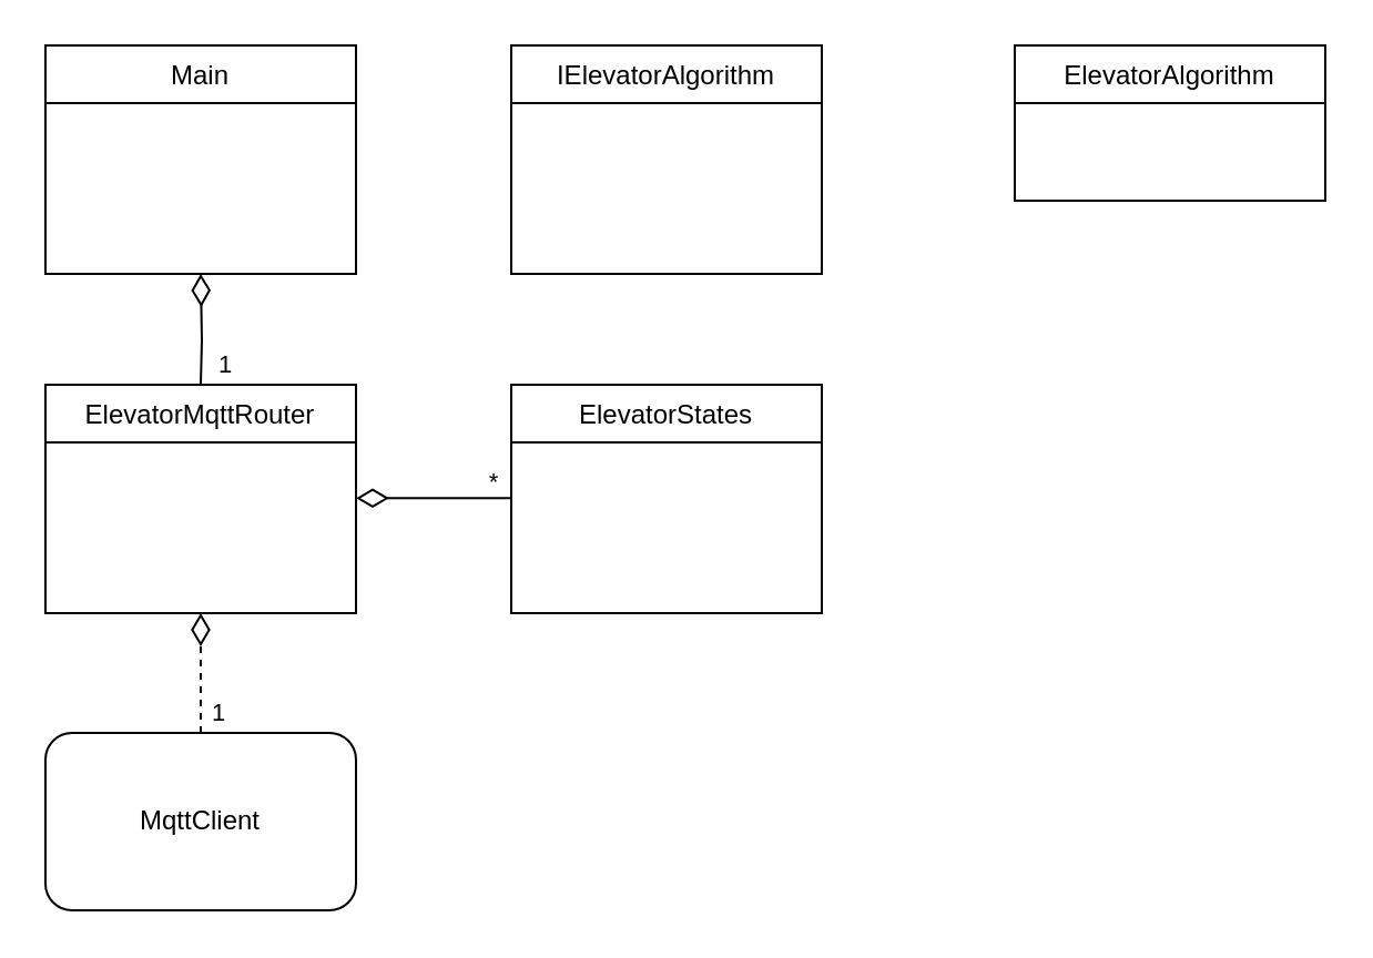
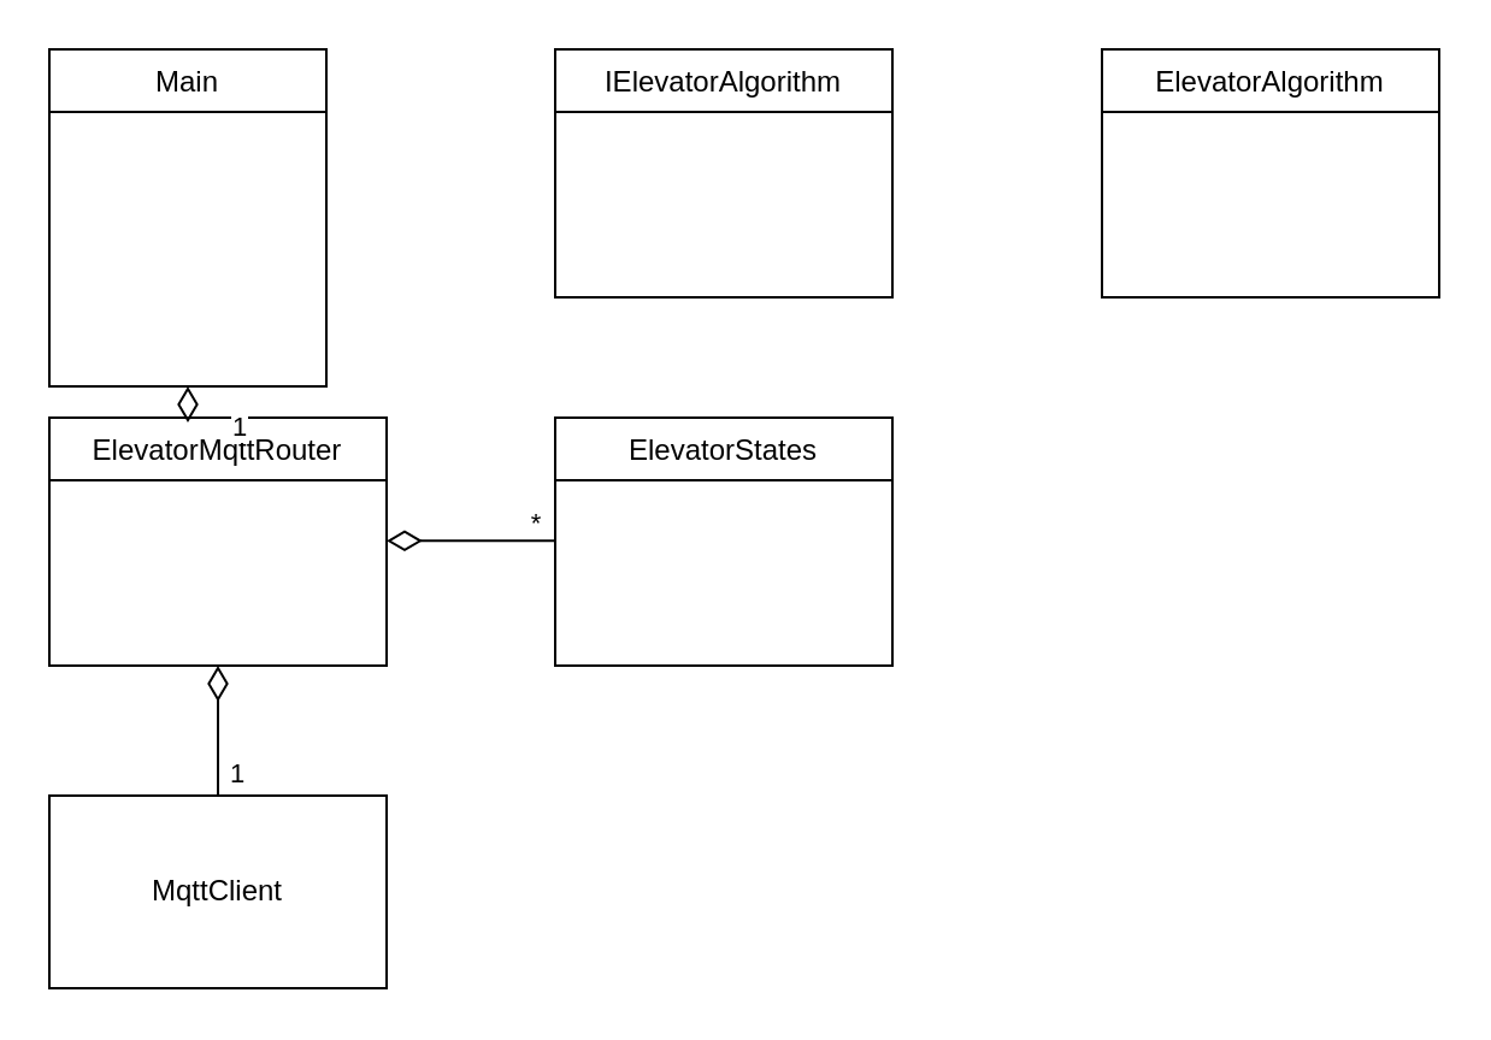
- <mxCell id="6" value="ElevatorAlgorithm" style="swimlane;fontStyle=0;align=center;verticalAlign=top;childLayout=stackLayout;horizontal=1;startSize=26;horizontalStack=0;resizeParent=1;resizeLast=0;collapsible=1;marginBottom=0;rounded=0;shadow=0;strokeWidth=1;" parent="1" vertex="1"><mxGeometry x="457" y="20" width="140" height="70" as="geometry"><mxRectangle x="130" y="380" width="160" height="26" as="alternateBounds" /></mxGeometry></mxCell>
+ <mxCell id="6" value="ElevatorAlgorithm" style="swimlane;fontStyle=0;align=center;verticalAlign=top;childLayout=stackLayout;horizontal=1;startSize=26;horizontalStack=0;resizeParent=1;resizeLast=0;collapsible=1;marginBottom=0;rounded=0;shadow=0;strokeWidth=1;" parent="1" vertex="1"><mxGeometry x="457" y="20" width="140" height="103" as="geometry"><mxRectangle x="130" y="380" width="160" height="26" as="alternateBounds" /></mxGeometry></mxCell>
- <mxCell id="2" value="Main" style="swimlane;fontStyle=0;align=center;verticalAlign=top;childLayout=stackLayout;horizontal=1;startSize=26;horizontalStack=0;resizeParent=1;resizeLast=0;collapsible=1;marginBottom=0;rounded=0;shadow=0;strokeWidth=1;" parent="1" vertex="1"><mxGeometry x="20" y="20" width="140" height="103" as="geometry"><mxRectangle x="130" y="380" width="160" height="26" as="alternateBounds" /></mxGeometry></mxCell>
+ <mxCell id="2" value="Main" style="swimlane;fontStyle=0;align=center;verticalAlign=top;childLayout=stackLayout;horizontal=1;startSize=26;horizontalStack=0;resizeParent=1;resizeLast=0;collapsible=1;marginBottom=0;rounded=0;shadow=0;strokeWidth=1;" parent="1" vertex="1"><mxGeometry x="20" y="20" width="115" height="140" as="geometry"><mxRectangle x="130" y="380" width="160" height="26" as="alternateBounds" /></mxGeometry></mxCell>
- <mxCell id="4" style="edgeStyle=orthogonalEdgeStyle;rounded=0;orthogonalLoop=1;jettySize=auto;html=1;entryX=0.5;entryY=1;entryDx=0;entryDy=0;endArrow=diamondThin;endFill=0;endSize=12;exitX=0.5;exitY=0;exitDx=0;exitDy=0;dashed=1;" parent="1" target="7" edge="1" source="10"><mxGeometry relative="1" as="geometry"><mxPoint x="135" y="310" as="sourcePoint" /><mxPoint x="45" y="310" as="targetPoint" /></mxGeometry></mxCell>
+ <mxCell id="4" style="edgeStyle=orthogonalEdgeStyle;rounded=0;orthogonalLoop=1;jettySize=auto;html=1;entryX=0.5;entryY=1;entryDx=0;entryDy=0;endArrow=diamondThin;endFill=0;endSize=12;exitX=0.5;exitY=0;exitDx=0;exitDy=0;" parent="1" target="7" edge="1" source="10"><mxGeometry relative="1" as="geometry"><mxPoint x="135" y="310" as="sourcePoint" /><mxPoint x="45" y="310" as="targetPoint" /></mxGeometry></mxCell>
- <mxCell id="10" value="MqttClient" style="whiteSpace=wrap;html=1;rounded=1;" parent="1" vertex="1"><mxGeometry x="20" y="330" width="140" height="80" as="geometry" /></mxCell>
+ <mxCell id="10" value="MqttClient" style="rounded=0;whiteSpace=wrap;html=1;" parent="1" vertex="1"><mxGeometry x="20" y="330" width="140" height="80" as="geometry" /></mxCell>
